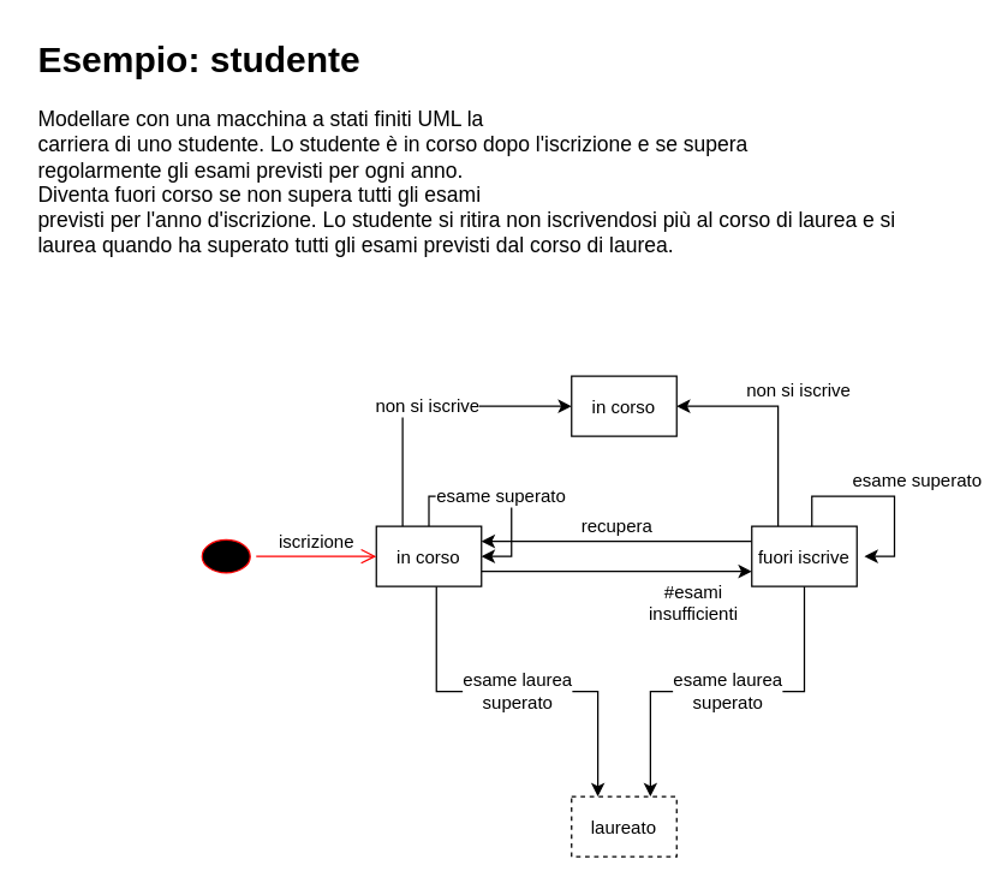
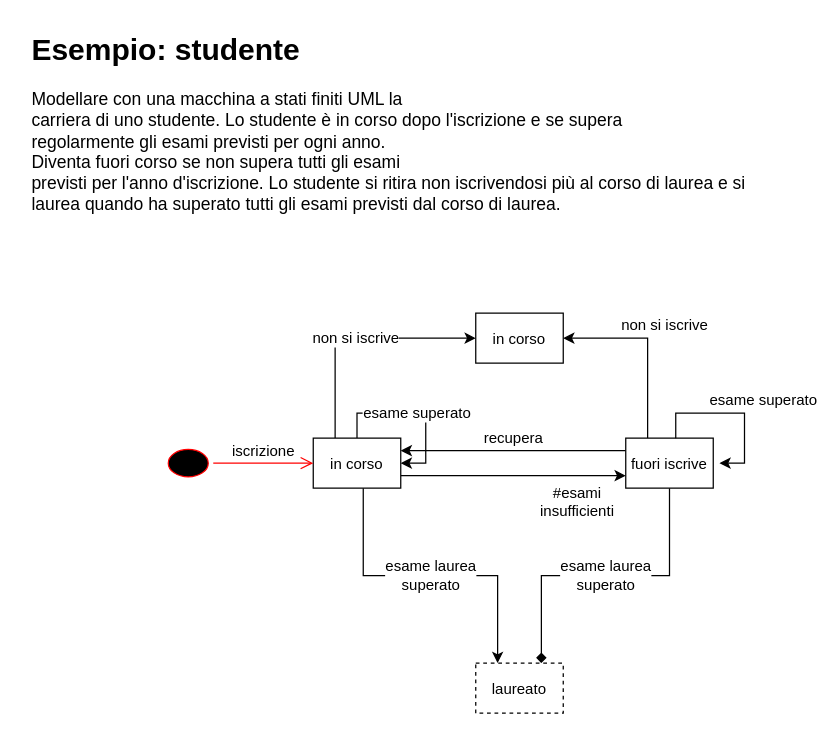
- <mxCell id="4" value="esame laurea&lt;br&gt;superato" style="edgeStyle=orthogonalEdgeStyle;rounded=0;orthogonalLoop=1;jettySize=auto;html=1;exitX=0.5;exitY=1;exitDx=0;exitDy=0;entryX=0.75;entryY=0;entryDx=0;entryDy=0;fontSize=12;" edge="1" parent="1" source="6" target="16"><mxGeometry relative="1" as="geometry" /></mxCell>
+ <mxCell id="4" value="esame laurea&lt;br&gt;superato" style="edgeStyle=orthogonalEdgeStyle;rounded=0;orthogonalLoop=1;jettySize=auto;html=1;exitX=0.5;exitY=1;exitDx=0;exitDy=0;entryX=0.75;entryY=0;entryDx=0;entryDy=0;fontSize=12;endArrow=diamond;" edge="1" parent="1" source="6" target="16"><mxGeometry relative="1" as="geometry" /></mxCell>
